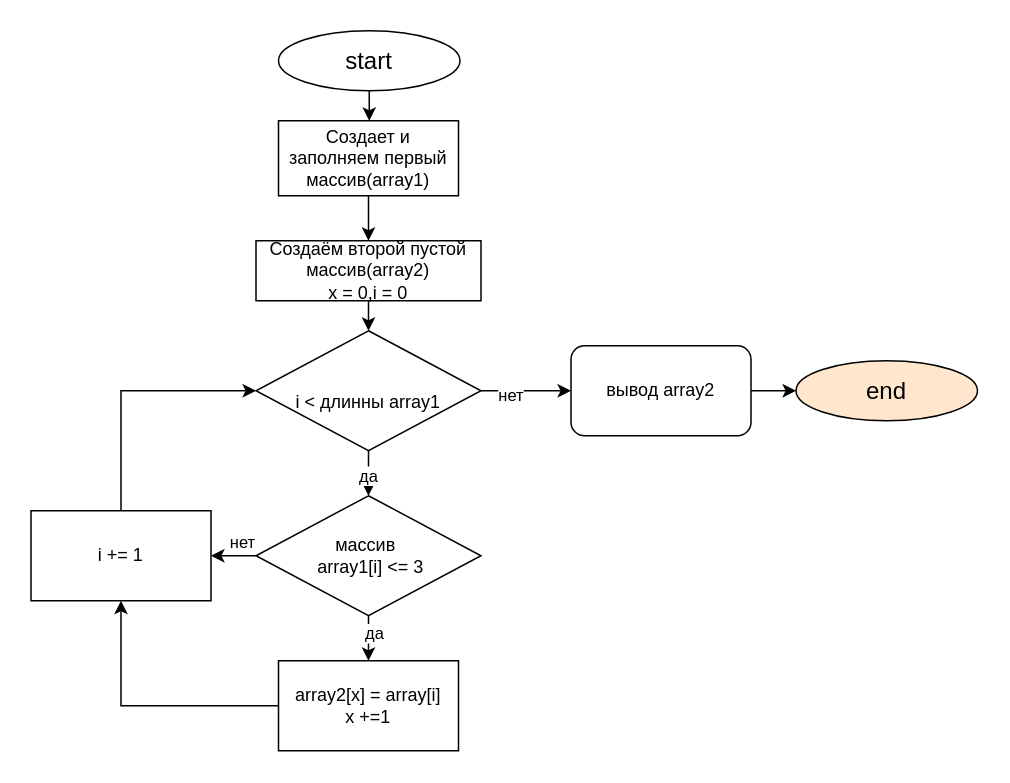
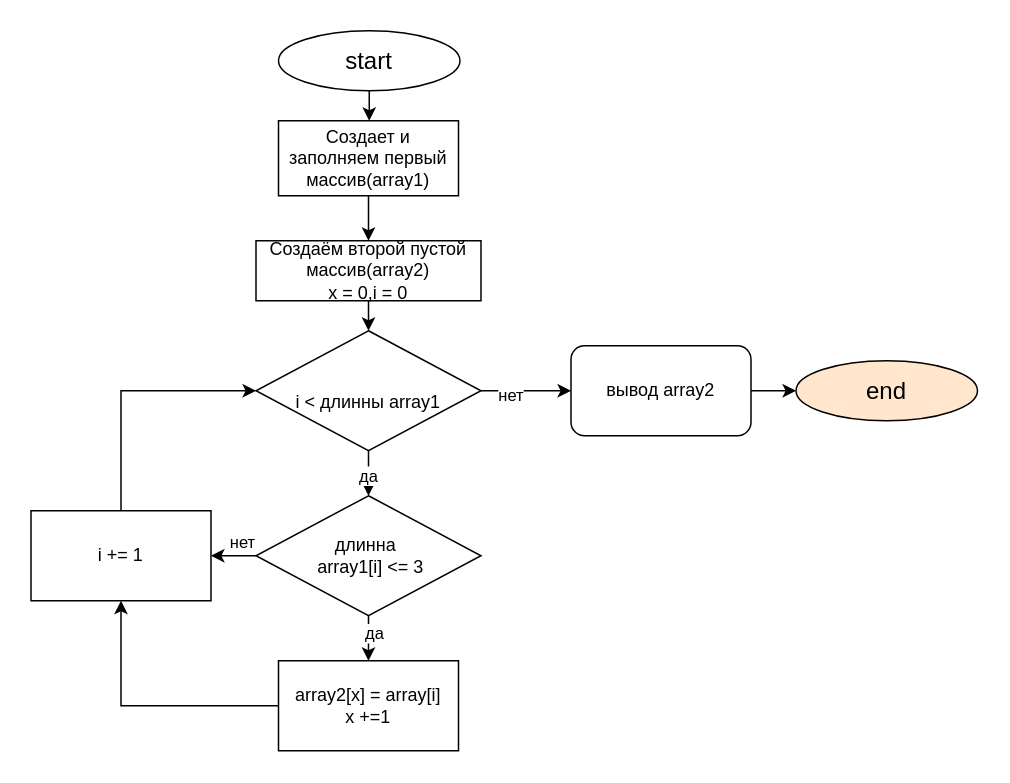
- <mxCell id="18" value="массив&amp;nbsp;&lt;br&gt;&amp;nbsp;array1[i] &amp;lt;= 3" style="rhombus;whiteSpace=wrap;html=1;" vertex="1" parent="1"><mxGeometry x="170" y="330" width="150" height="80" as="geometry" /></mxCell>
+ <mxCell id="18" value="длинна&amp;nbsp;&lt;br&gt;&amp;nbsp;array1[i] &amp;lt;= 3" style="rhombus;whiteSpace=wrap;html=1;" vertex="1" parent="1"><mxGeometry x="170" y="330" width="150" height="80" as="geometry" /></mxCell>
